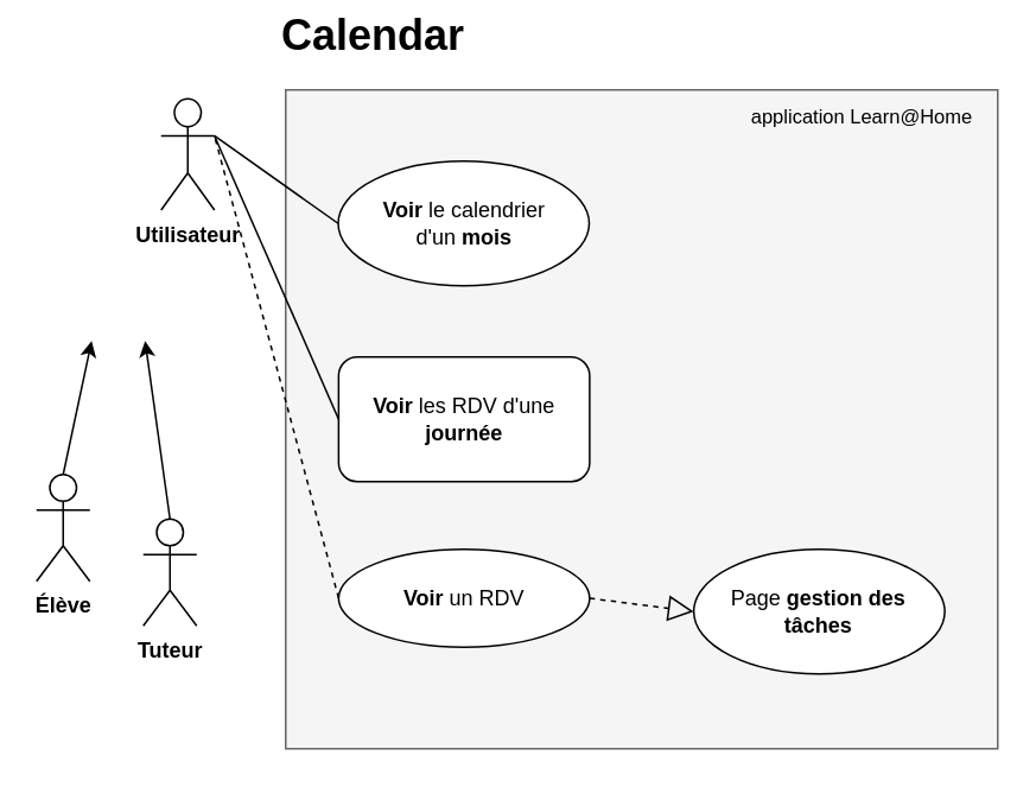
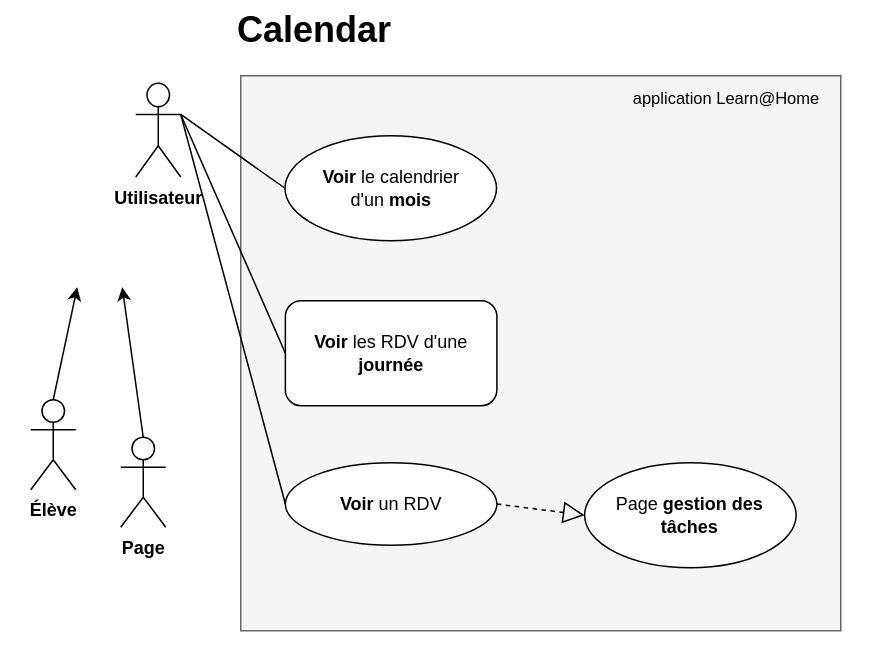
- <mxCell id="8" value="" style="endArrow=none;html=1;entryX=1;entryY=0.333;entryDx=0;entryDy=0;entryPerimeter=0;exitX=0;exitY=0.5;exitDx=0;exitDy=0;dashed=1;" parent="1" source="10" target="2" edge="1"><mxGeometry width="50" height="50" relative="1" as="geometry"><mxPoint x="200" y="713" as="sourcePoint" /><mxPoint x="20" y="470" as="targetPoint" /></mxGeometry></mxCell>
+ <mxCell id="8" value="" style="endArrow=none;html=1;entryX=1;entryY=0.333;entryDx=0;entryDy=0;entryPerimeter=0;exitX=0;exitY=0.5;exitDx=0;exitDy=0;" parent="1" source="10" target="2" edge="1"><mxGeometry width="50" height="50" relative="1" as="geometry"><mxPoint x="200" y="713" as="sourcePoint" /><mxPoint x="20" y="470" as="targetPoint" /></mxGeometry></mxCell>
- <mxCell id="14" value="&lt;b&gt;Tuteur&lt;/b&gt;" style="shape=umlActor;verticalLabelPosition=bottom;verticalAlign=top;html=1;" parent="1" vertex="1"><mxGeometry x="80" y="291" width="30" height="60" as="geometry" /></mxCell>
+ <mxCell id="14" value="&lt;b&gt;Page&lt;/b&gt;" style="shape=umlActor;verticalLabelPosition=bottom;verticalAlign=top;html=1;" parent="1" vertex="1"><mxGeometry x="80" y="291" width="30" height="60" as="geometry" /></mxCell>
